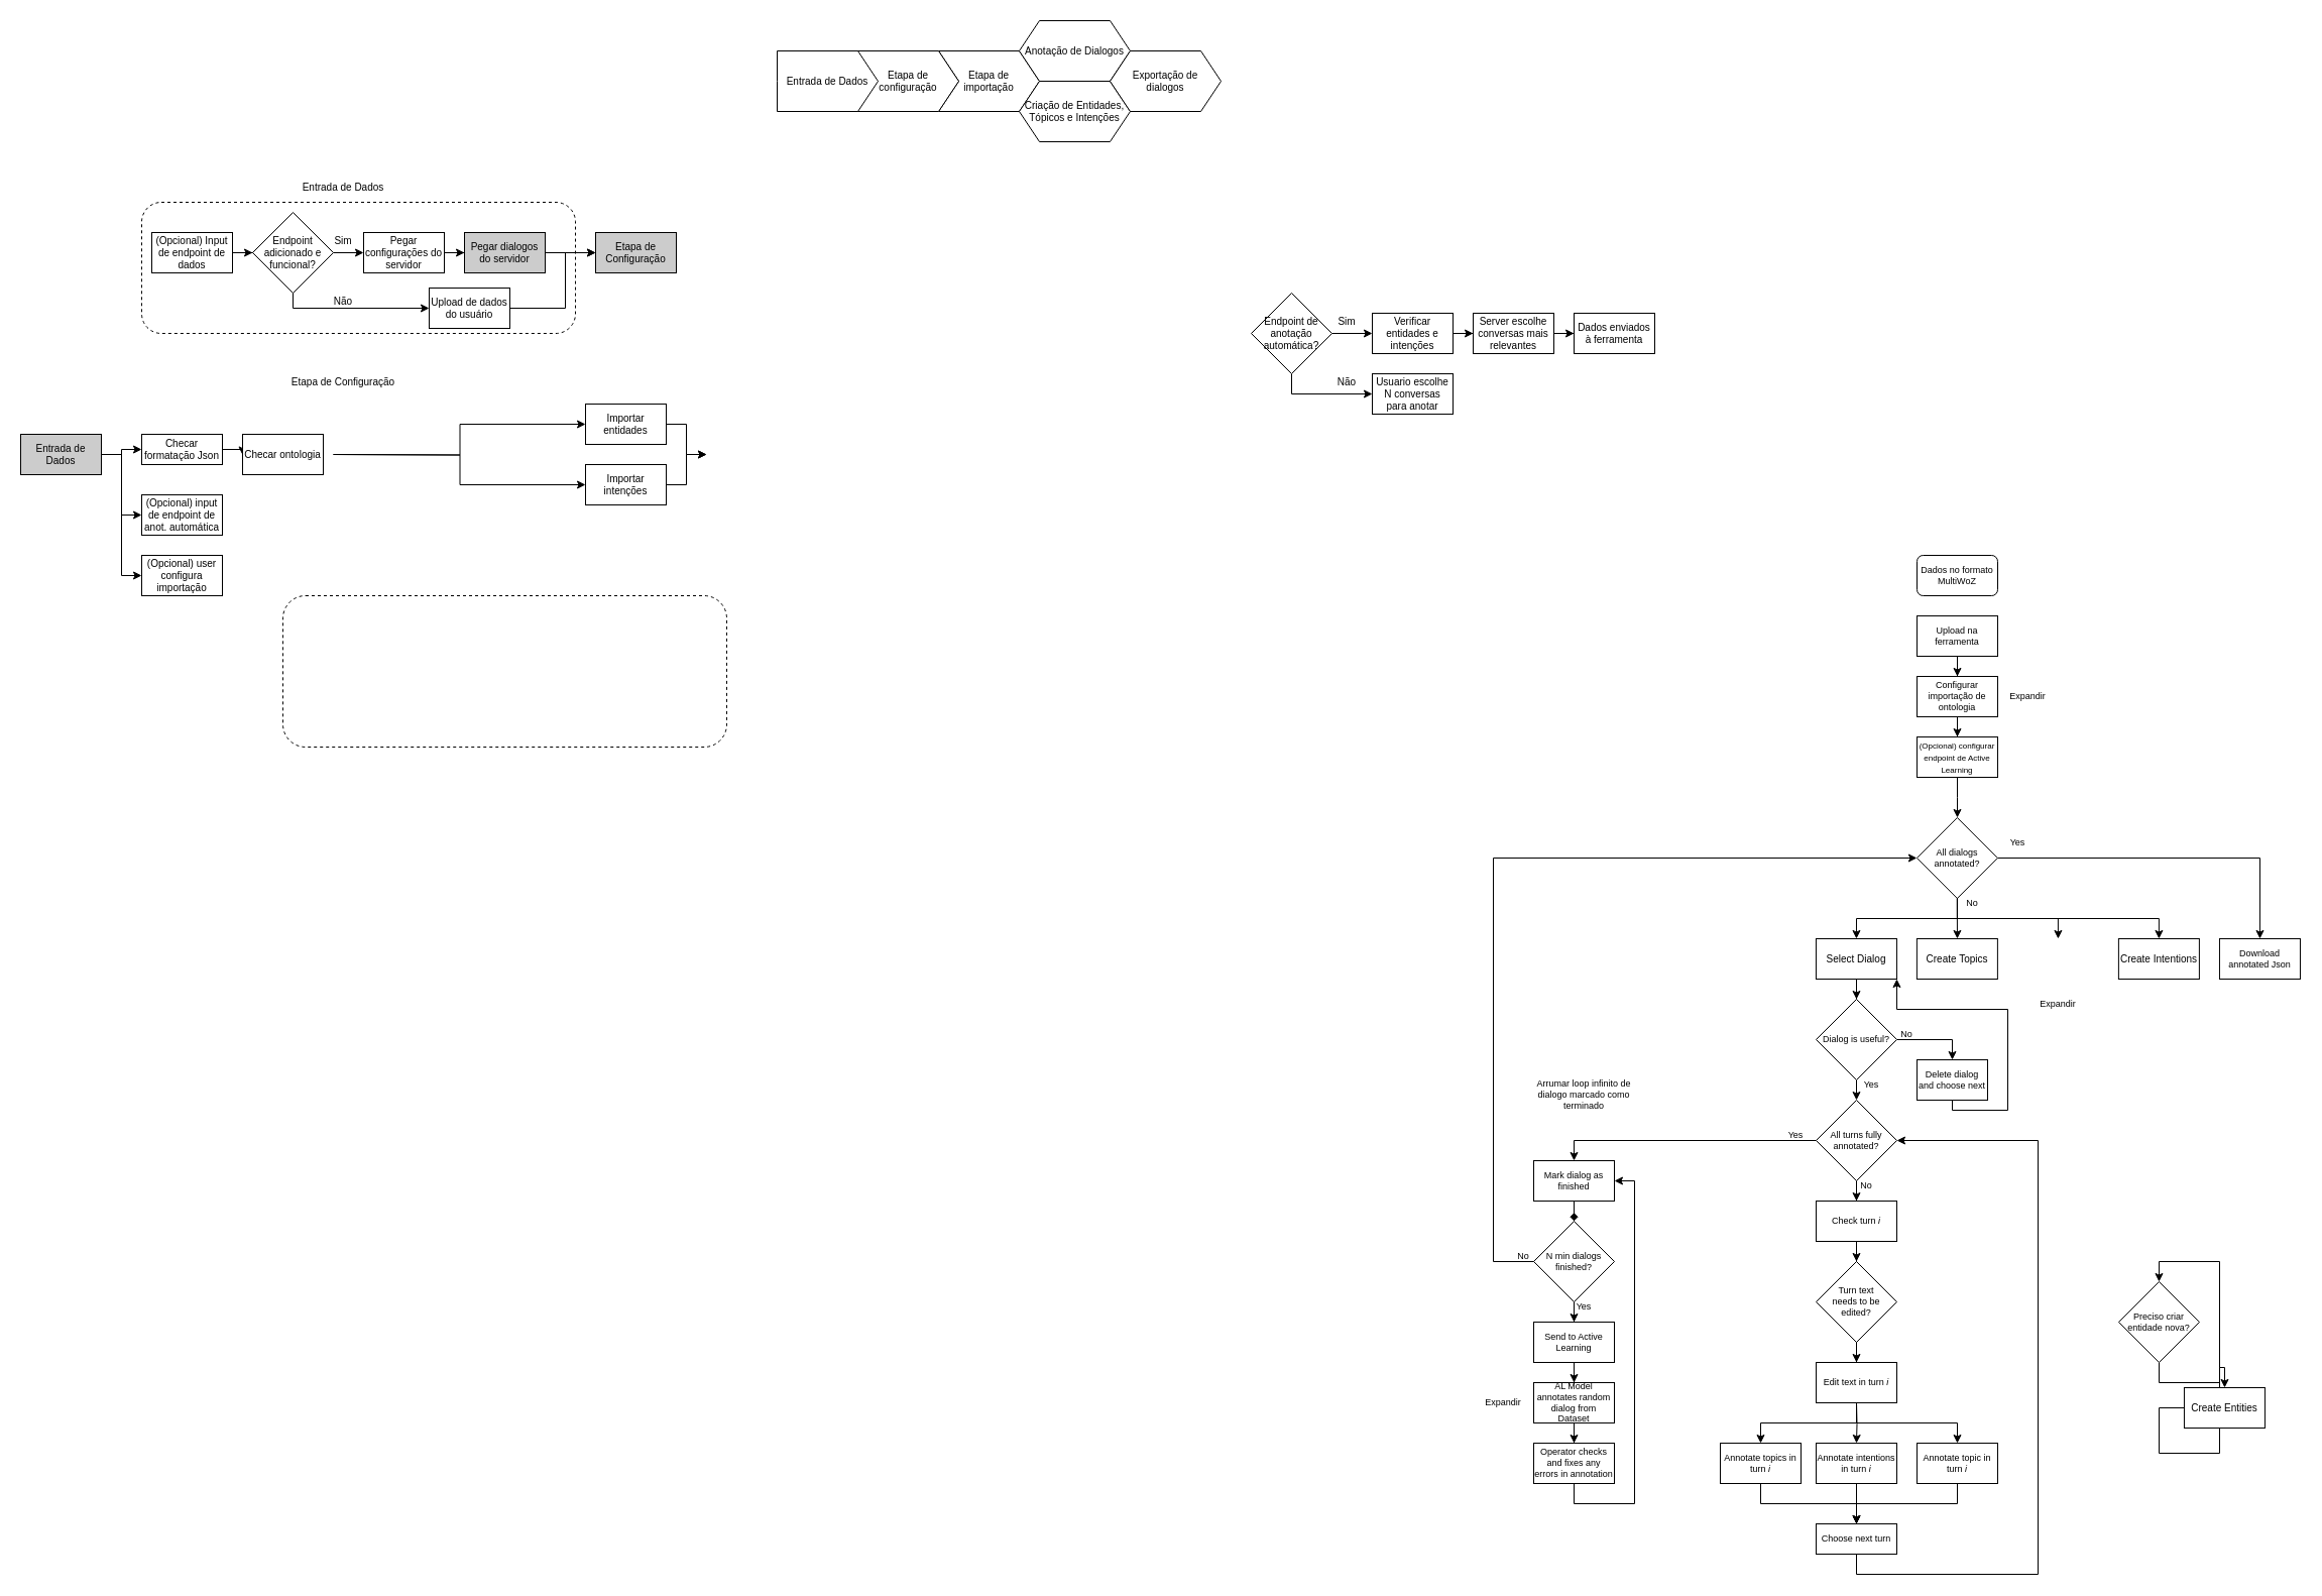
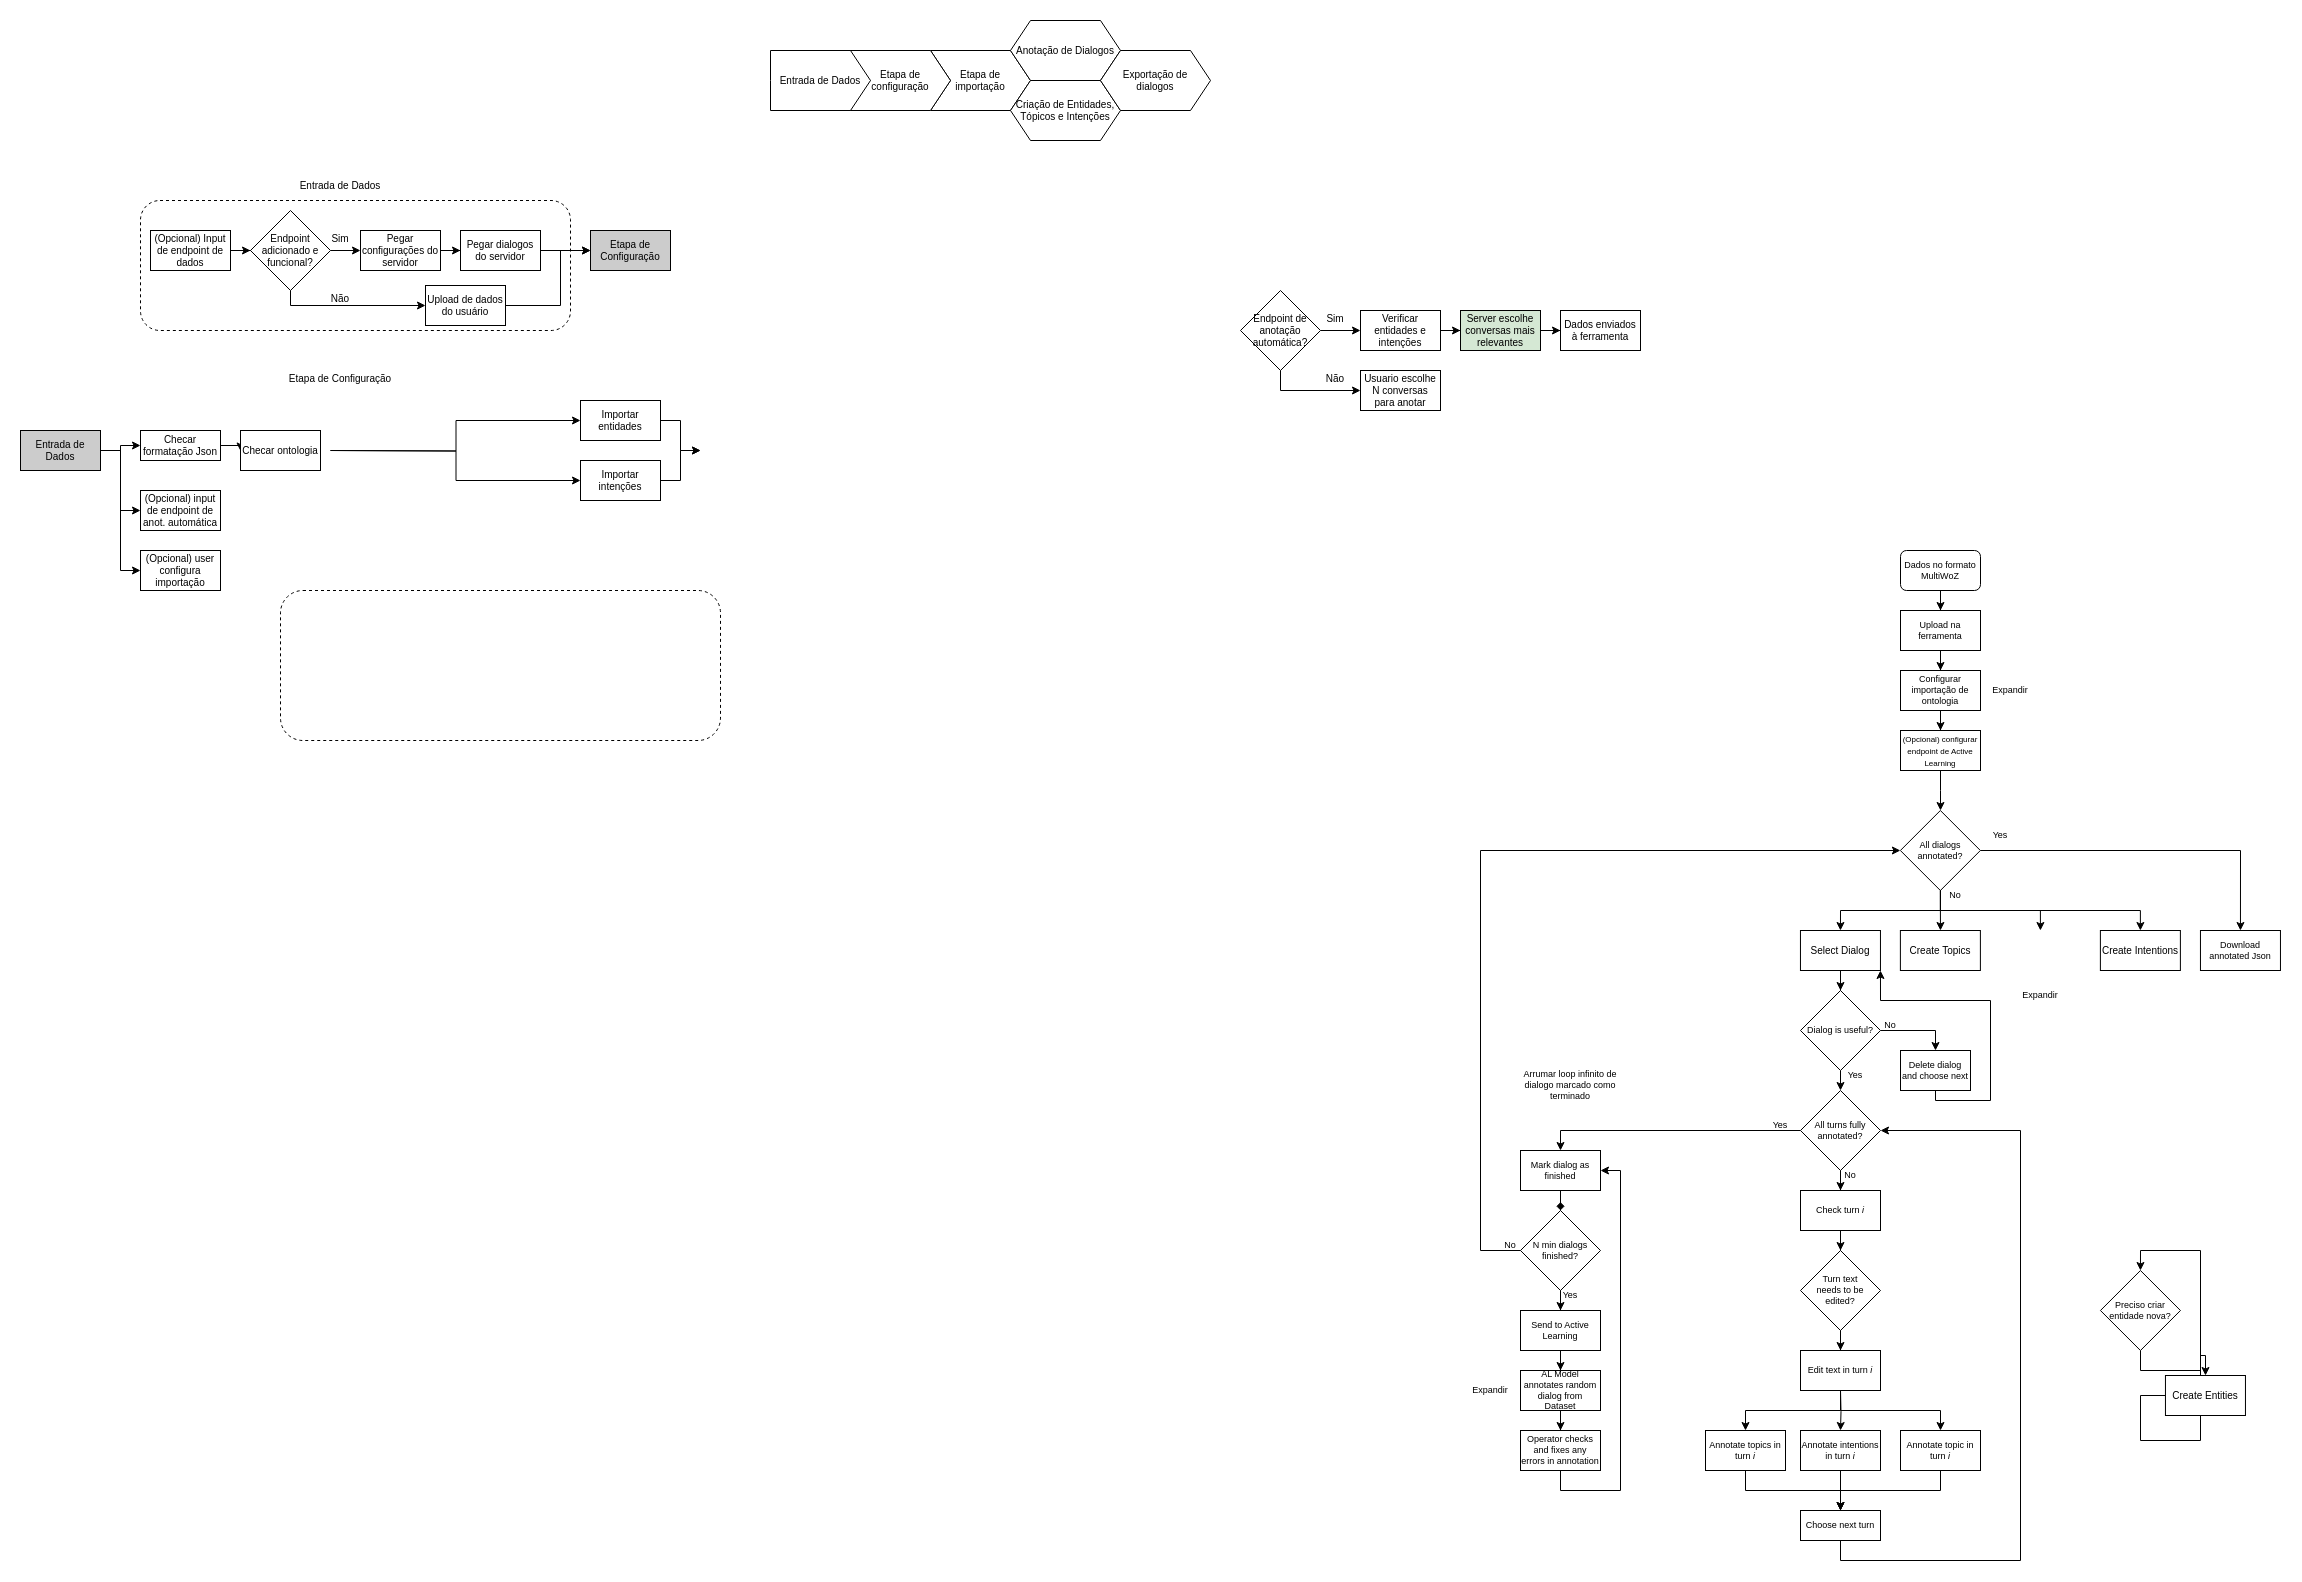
- <mxCell id="85" value="Pegar dialogos do servidor" style="rounded=0;whiteSpace=wrap;html=1;fontSize=10;strokeColor=default;fillColor=#cccccc;" vertex="1" parent="1"><mxGeometry x="460" y="230" width="80" height="40" as="geometry" /></mxCell>
+ <mxCell id="85" value="Pegar dialogos do servidor" style="rounded=0;whiteSpace=wrap;html=1;fontSize=10;strokeColor=default;" vertex="1" parent="1"><mxGeometry x="460" y="230" width="80" height="40" as="geometry" /></mxCell>
- <mxCell id="95" value="Server escolhe conversas mais relevantes " style="rounded=0;whiteSpace=wrap;html=1;fontSize=10;strokeColor=default;" vertex="1" parent="1"><mxGeometry x="1460" y="310" width="80" height="40" as="geometry" /></mxCell>
+ <mxCell id="95" value="Server escolhe conversas mais relevantes " style="rounded=0;whiteSpace=wrap;html=1;fontSize=10;strokeColor=default;fillColor=#d5e8d4;" vertex="1" parent="1"><mxGeometry x="1460" y="310" width="80" height="40" as="geometry" /></mxCell>
+ <mxCell id="4" value="" style="edgeStyle=orthogonalEdgeStyle;rounded=0;orthogonalLoop=1;jettySize=auto;html=1;fontSize=10;" parent="1" source="5" target="7" edge="1"><mxGeometry relative="1" as="geometry" /></mxCell>
